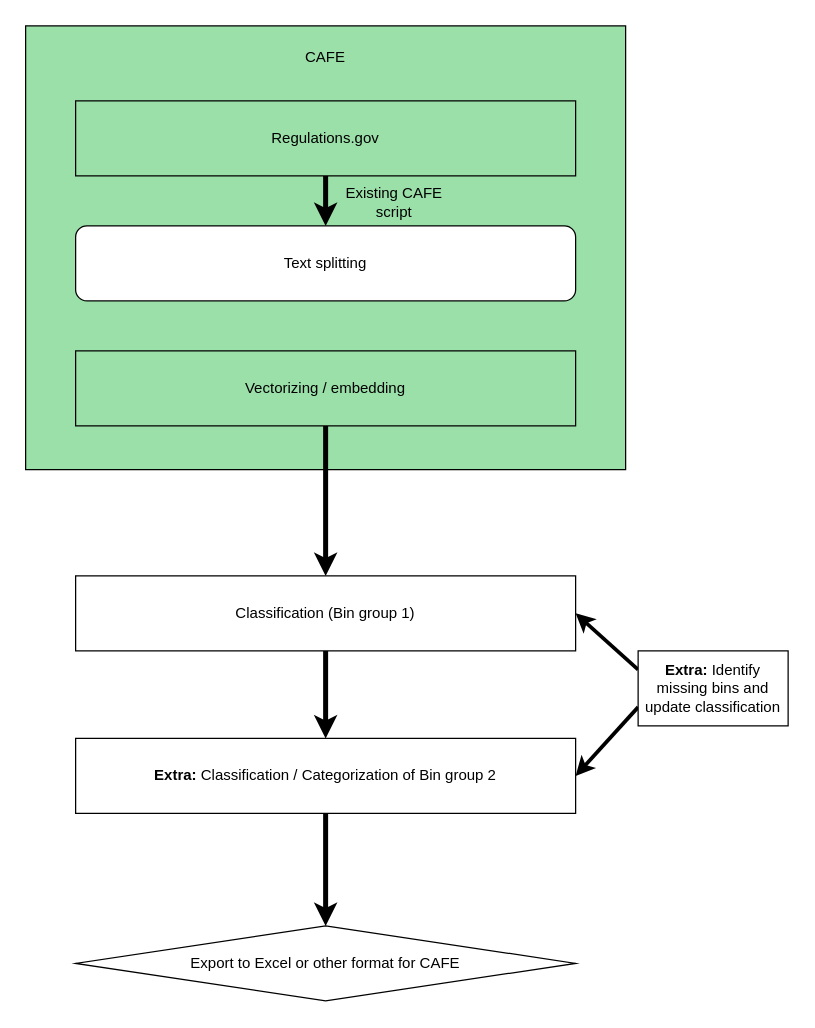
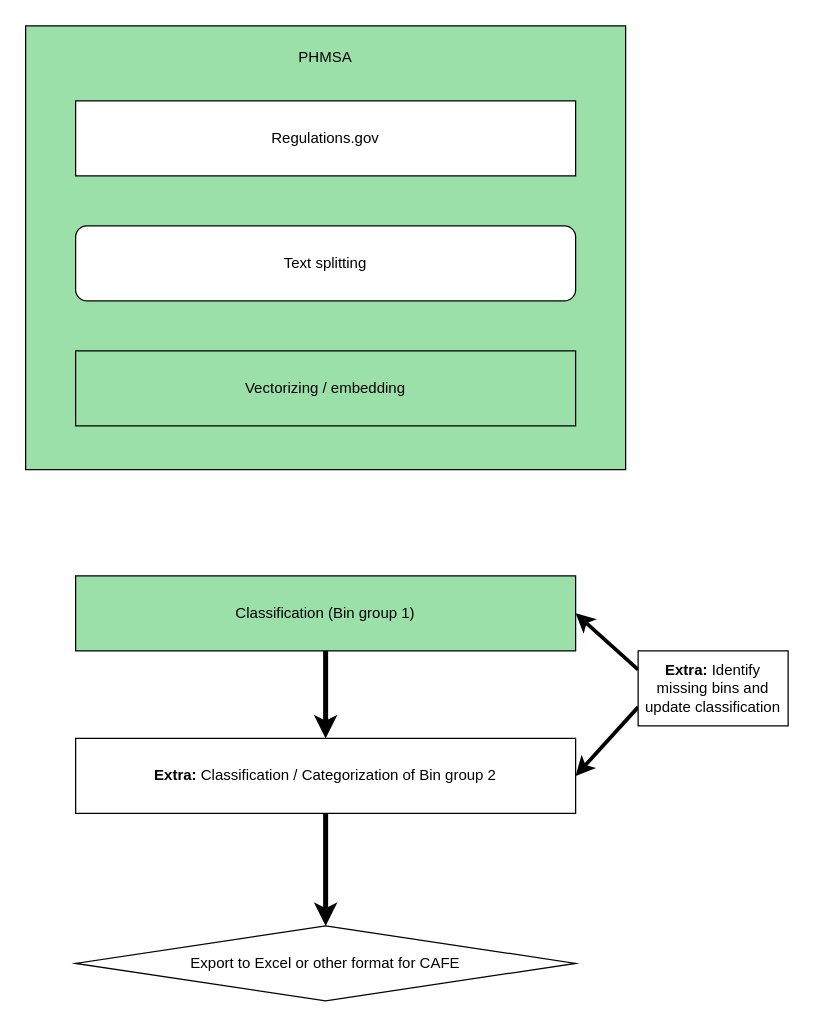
- <mxCell id="10" value="CAFE" style="text;html=1;strokeColor=none;fillColor=none;align=center;verticalAlign=middle;whiteSpace=wrap;rounded=0;" parent="1" vertex="1"><mxGeometry x="230" y="30" width="60" height="30" as="geometry" /></mxCell>
+ <mxCell id="10" value="PHMSA" style="text;html=1;strokeColor=none;fillColor=none;align=center;verticalAlign=middle;whiteSpace=wrap;rounded=0;" parent="1" vertex="1"><mxGeometry x="230" y="30" width="60" height="30" as="geometry" /></mxCell>
- <mxCell id="4" value="Regulations.gov" style="rounded=0;whiteSpace=wrap;html=1;fillColor=#9be0a9;" parent="1" vertex="1"><mxGeometry x="60" y="80" width="400" height="60" as="geometry" /></mxCell>
+ <mxCell id="4" value="Regulations.gov" style="rounded=0;whiteSpace=wrap;html=1;" parent="1" vertex="1"><mxGeometry x="60" y="80" width="400" height="60" as="geometry" /></mxCell>
- <mxCell id="3" style="edgeStyle=none;html=1;strokeWidth=4;" parent="1" source="4" target="5" edge="1"><mxGeometry relative="1" as="geometry" /></mxCell>
- <mxCell id="17" value="Existing CAFE script" style="text;html=1;strokeColor=none;fillColor=none;align=center;verticalAlign=middle;whiteSpace=wrap;rounded=0;" vertex="1" parent="1"><mxGeometry x="270" y="146" width="90" height="30" as="geometry" /></mxCell>
- <mxCell id="6" style="edgeStyle=none;html=1;exitX=0.5;exitY=1;exitDx=0;exitDy=0;entryX=0.5;entryY=0;entryDx=0;entryDy=0;strokeWidth=4;" parent="1" source="7" target="9" edge="1"><mxGeometry relative="1" as="geometry" /></mxCell>
- <mxCell id="9" value="Classification (Bin group 1)" style="rounded=0;whiteSpace=wrap;html=1;" parent="1" vertex="1"><mxGeometry x="60" y="460" width="400" height="60" as="geometry" /></mxCell>
+ <mxCell id="9" value="Classification (Bin group 1)" style="rounded=0;whiteSpace=wrap;html=1;fillColor=#9be0a9;" parent="1" vertex="1"><mxGeometry x="60" y="460" width="400" height="60" as="geometry" /></mxCell>
